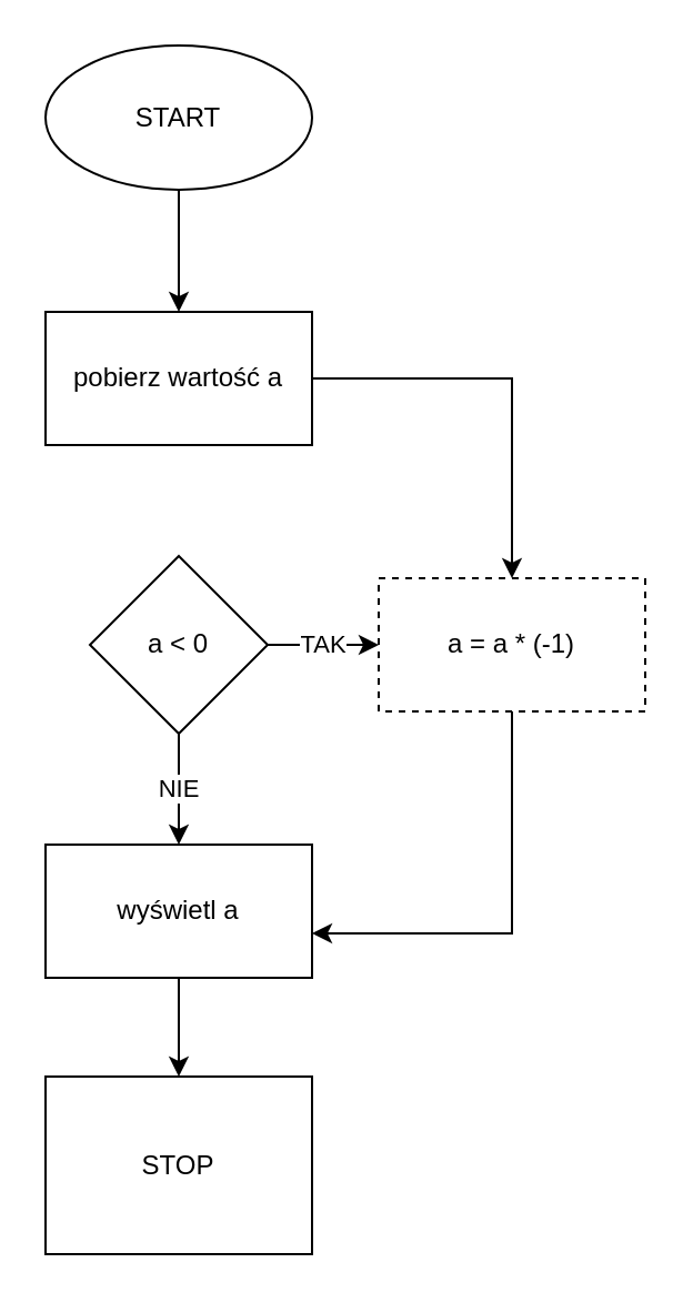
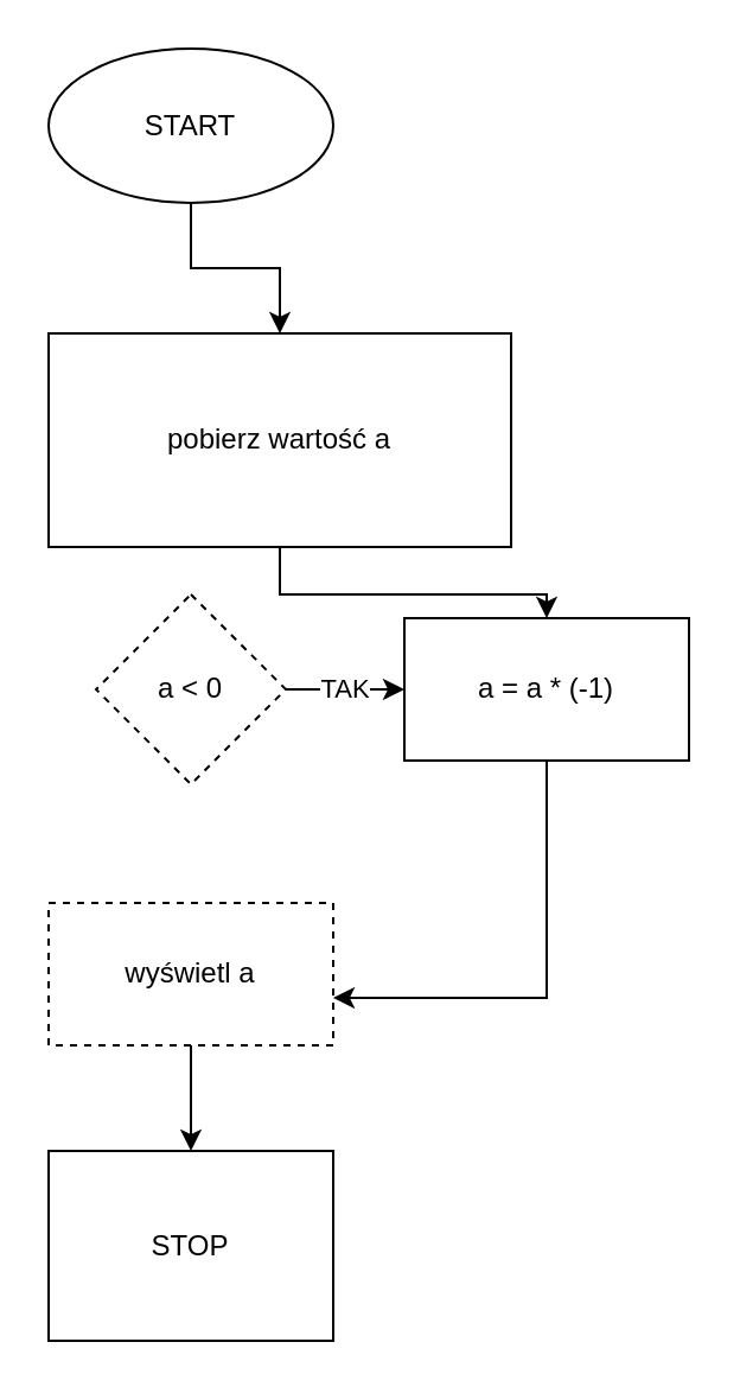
- <mxCell id="5" value="pobierz wartość a" style="rounded=0;whiteSpace=wrap;html=1;" vertex="1" parent="1"><mxGeometry x="20" y="140" width="120" height="60" as="geometry" /></mxCell>
+ <mxCell id="5" value="pobierz wartość a" style="rounded=0;whiteSpace=wrap;html=1;" vertex="1" parent="1"><mxGeometry x="20" y="140" width="195" height="90" as="geometry" /></mxCell>
- <mxCell id="8" value="a &amp;lt; 0" style="rhombus;whiteSpace=wrap;html=1;" vertex="1" parent="1"><mxGeometry x="40" y="250" width="80" height="80" as="geometry" /></mxCell>
+ <mxCell id="8" value="a &amp;lt; 0" style="rhombus;whiteSpace=wrap;html=1;dashed=1;" vertex="1" parent="1"><mxGeometry x="40" y="250" width="80" height="80" as="geometry" /></mxCell>
- <mxCell id="12" value="a = a * (-1)" style="rounded=0;whiteSpace=wrap;html=1;dashed=1;" vertex="1" parent="1"><mxGeometry x="170" y="260" width="120" height="60" as="geometry" /></mxCell>
+ <mxCell id="12" value="a = a * (-1)" style="rounded=0;whiteSpace=wrap;html=1;" vertex="1" parent="1"><mxGeometry x="170" y="260" width="120" height="60" as="geometry" /></mxCell>
- <mxCell id="6" value="NIE" style="edgeStyle=orthogonalEdgeStyle;rounded=0;orthogonalLoop=1;jettySize=auto;html=1;" edge="1" parent="1" source="8" target="10"><mxGeometry relative="1" as="geometry" /></mxCell>
- <mxCell id="10" value="wyświetl a" style="rounded=0;whiteSpace=wrap;html=1;" vertex="1" parent="1"><mxGeometry x="20" y="380" width="120" height="60" as="geometry" /></mxCell>
+ <mxCell id="10" value="wyświetl a" style="rounded=0;whiteSpace=wrap;html=1;dashed=1;" vertex="1" parent="1"><mxGeometry x="20" y="380" width="120" height="60" as="geometry" /></mxCell>
